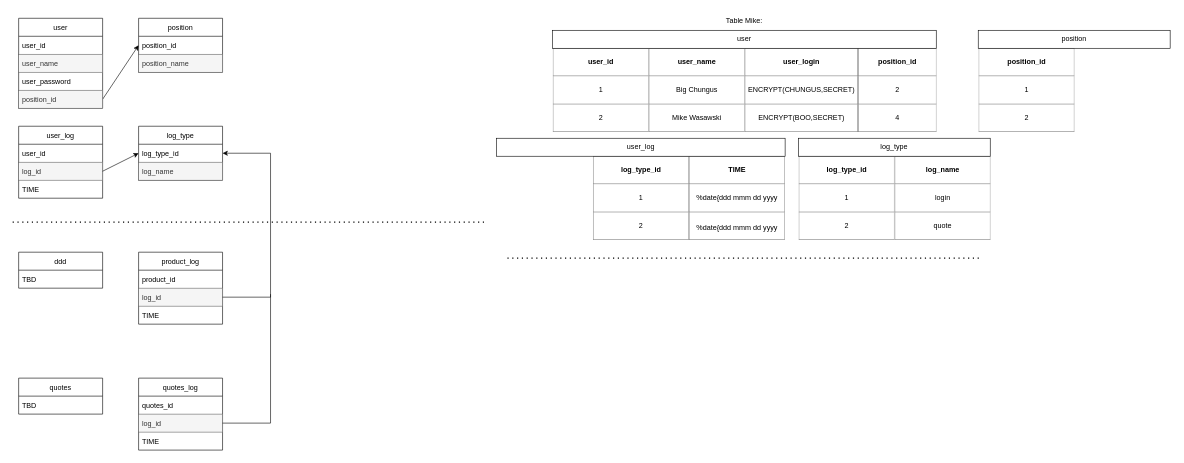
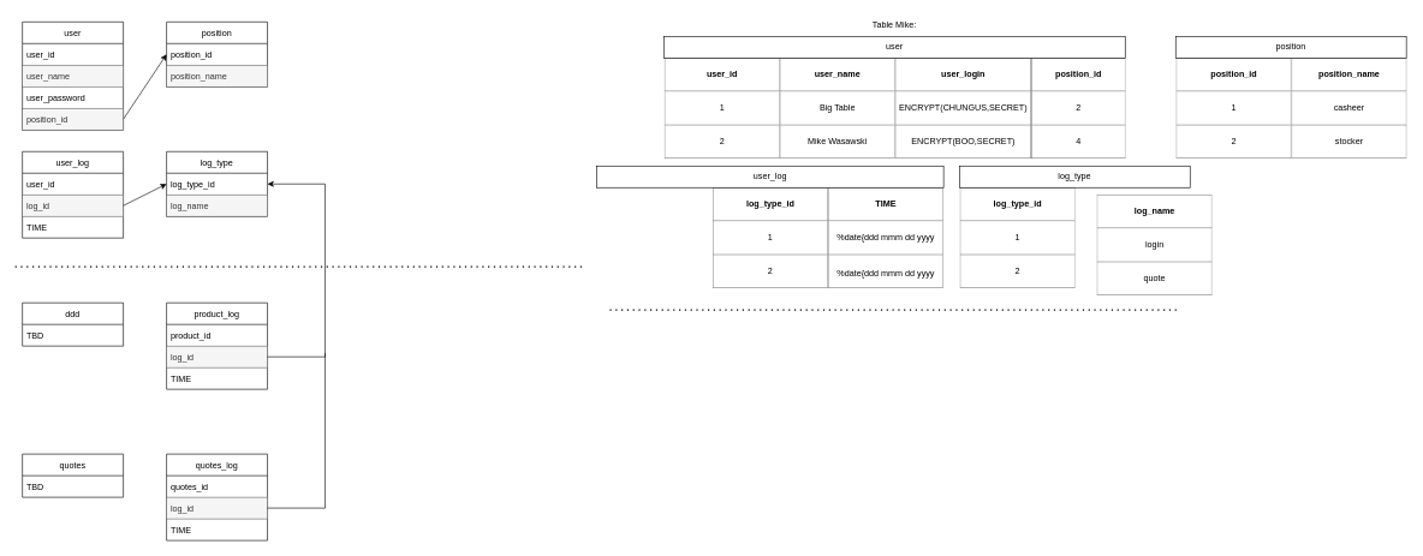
- <mxCell id="37" value="&lt;table border=&quot;1&quot; width=&quot;100%&quot; cellpadding=&quot;4&quot; style=&quot;width: 100% ; height: 100% ; border-collapse: collapse&quot;&gt;&lt;tbody&gt;&lt;tr&gt;&lt;th align=&quot;center&quot;&gt;&lt;b&gt;user_name&lt;/b&gt;&lt;/th&gt;&lt;/tr&gt;&lt;tr&gt;&lt;td align=&quot;center&quot;&gt;Big Chungus&lt;/td&gt;&lt;/tr&gt;&lt;tr&gt;&lt;td align=&quot;center&quot;&gt;Mike Wasawski&lt;/td&gt;&lt;/tr&gt;&lt;/tbody&gt;&lt;/table&gt;" style="text;html=1;strokeColor=none;fillColor=none;overflow=fill;rounded=0;" parent="1" vertex="1"><mxGeometry x="1081" y="80" width="160" height="140" as="geometry" /></mxCell>
+ <mxCell id="37" value="&lt;table border=&quot;1&quot; width=&quot;100%&quot; cellpadding=&quot;4&quot; style=&quot;width: 100% ; height: 100% ; border-collapse: collapse&quot;&gt;&lt;tbody&gt;&lt;tr&gt;&lt;th align=&quot;center&quot;&gt;&lt;b&gt;user_name&lt;/b&gt;&lt;/th&gt;&lt;/tr&gt;&lt;tr&gt;&lt;td align=&quot;center&quot;&gt;Big Table&lt;/td&gt;&lt;/tr&gt;&lt;tr&gt;&lt;td align=&quot;center&quot;&gt;Mike Wasawski&lt;/td&gt;&lt;/tr&gt;&lt;/tbody&gt;&lt;/table&gt;" style="text;html=1;strokeColor=none;fillColor=none;overflow=fill;rounded=0;" parent="1" vertex="1"><mxGeometry x="1081" y="80" width="160" height="140" as="geometry" /></mxCell>
+ <mxCell id="50" value="&lt;table border=&quot;1&quot; width=&quot;100%&quot; cellpadding=&quot;4&quot; style=&quot;width: 100% ; height: 100% ; border-collapse: collapse&quot;&gt;&lt;tbody&gt;&lt;tr&gt;&lt;th align=&quot;center&quot;&gt;&lt;b&gt;position_name&lt;/b&gt;&lt;/th&gt;&lt;/tr&gt;&lt;tr&gt;&lt;td align=&quot;center&quot;&gt;casheer&lt;/td&gt;&lt;/tr&gt;&lt;tr&gt;&lt;td align=&quot;center&quot;&gt;stocker&lt;/td&gt;&lt;/tr&gt;&lt;/tbody&gt;&lt;/table&gt;" style="text;html=1;strokeColor=none;fillColor=none;overflow=fill;rounded=0;" parent="1" vertex="1"><mxGeometry x="1791" y="80" width="160" height="140" as="geometry" /></mxCell>
- <mxCell id="46" value="&lt;table border=&quot;1&quot; width=&quot;100%&quot; cellpadding=&quot;4&quot; style=&quot;width: 100% ; height: 100% ; border-collapse: collapse&quot;&gt;&lt;tbody&gt;&lt;tr&gt;&lt;th align=&quot;center&quot;&gt;&lt;b&gt;log_name&lt;/b&gt;&lt;/th&gt;&lt;/tr&gt;&lt;tr&gt;&lt;td align=&quot;center&quot;&gt;login&lt;/td&gt;&lt;/tr&gt;&lt;tr&gt;&lt;td align=&quot;center&quot;&gt;quote&lt;/td&gt;&lt;/tr&gt;&lt;/tbody&gt;&lt;/table&gt;" style="text;html=1;strokeColor=none;fillColor=none;overflow=fill;rounded=0;" parent="1" vertex="1"><mxGeometry x="1491" y="260" width="160" height="140" as="geometry" /></mxCell>
+ <mxCell id="46" value="&lt;table border=&quot;1&quot; width=&quot;100%&quot; cellpadding=&quot;4&quot; style=&quot;width: 100% ; height: 100% ; border-collapse: collapse&quot;&gt;&lt;tbody&gt;&lt;tr&gt;&lt;th align=&quot;center&quot;&gt;&lt;b&gt;log_name&lt;/b&gt;&lt;/th&gt;&lt;/tr&gt;&lt;tr&gt;&lt;td align=&quot;center&quot;&gt;login&lt;/td&gt;&lt;/tr&gt;&lt;tr&gt;&lt;td align=&quot;center&quot;&gt;quote&lt;/td&gt;&lt;/tr&gt;&lt;/tbody&gt;&lt;/table&gt;" style="text;html=1;strokeColor=none;fillColor=none;overflow=fill;rounded=0;" parent="1" vertex="1"><mxGeometry x="1521" y="270" width="160" height="140" as="geometry" /></mxCell>
